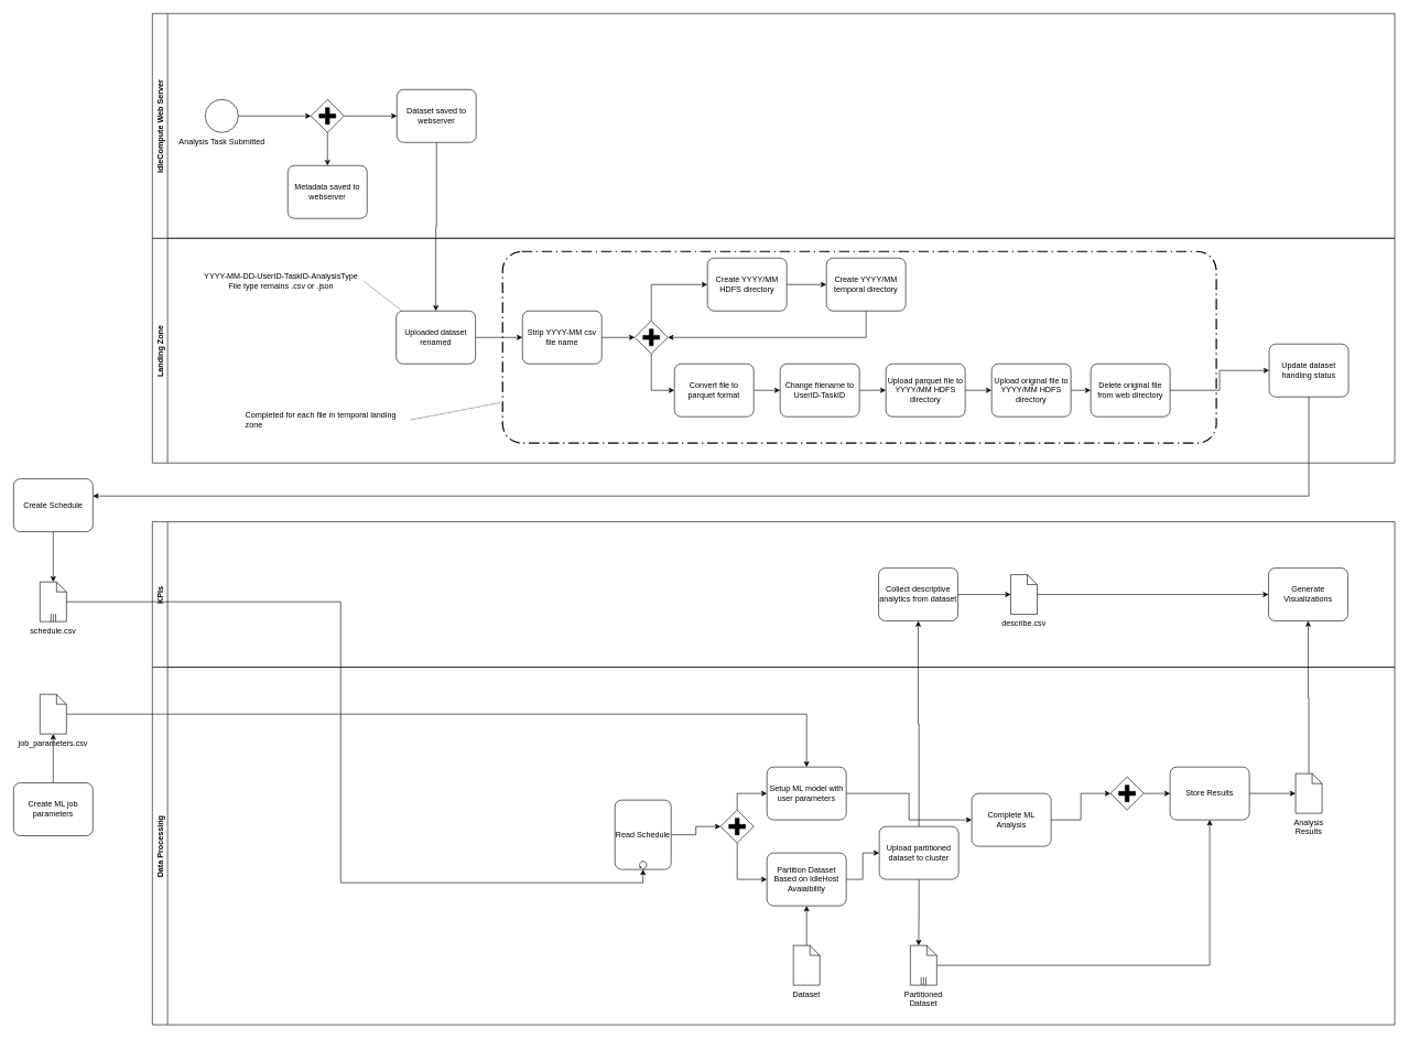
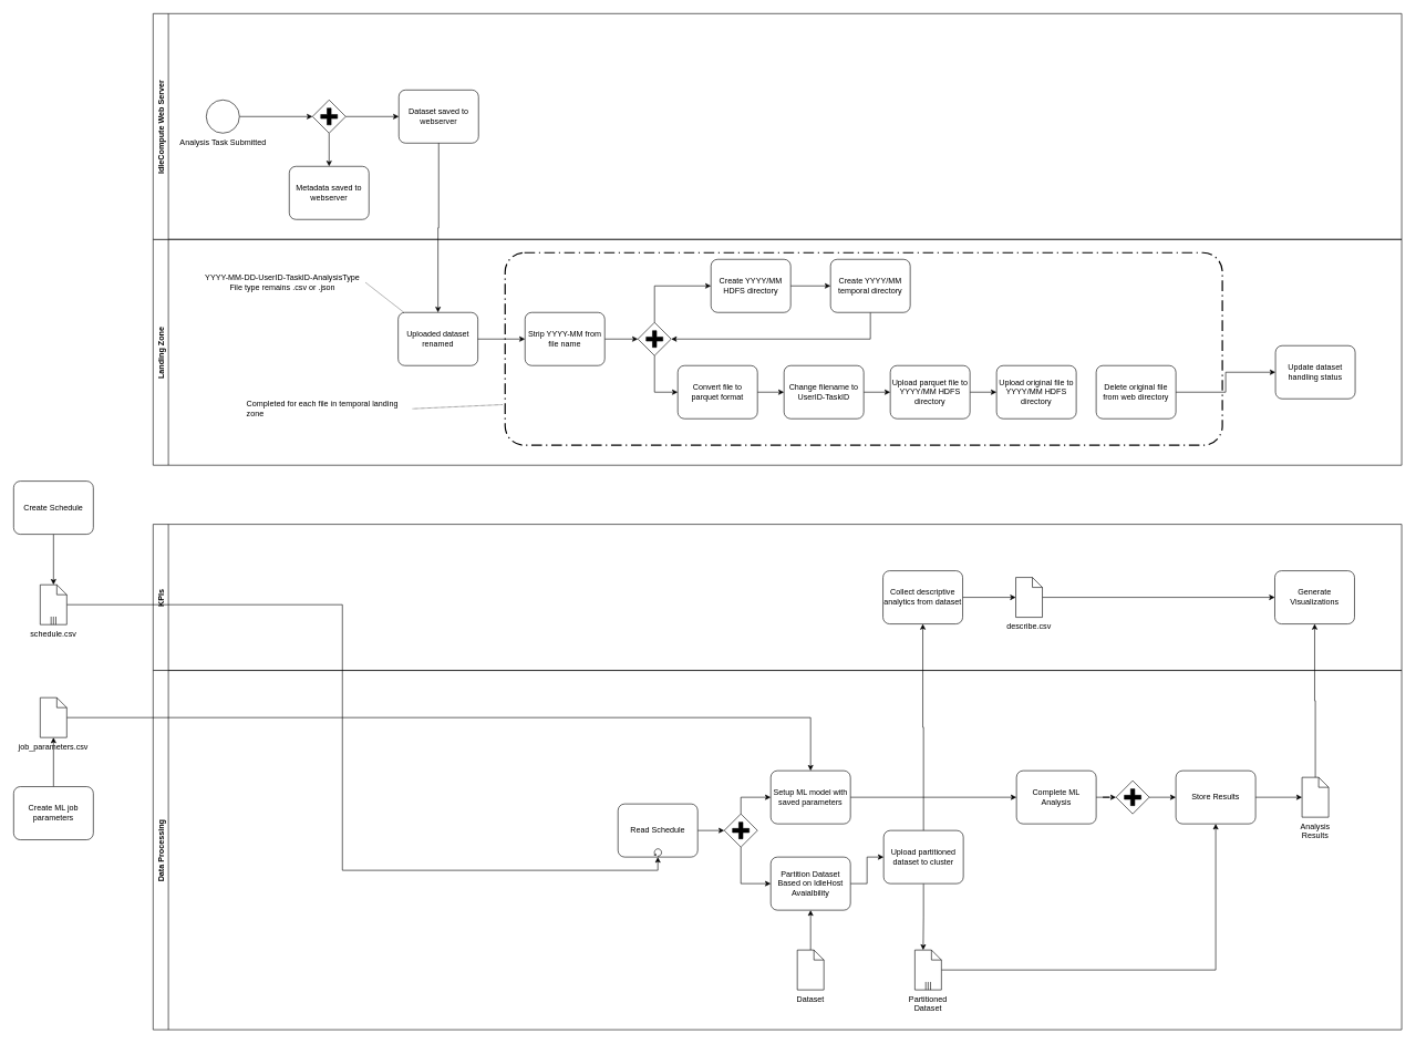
- <mxCell id="45" value="Strip YYYY-MM csv file name" style="points=[[0.25,0,0],[0.5,0,0],[0.75,0,0],[1,0.25,0],[1,0.5,0],[1,0.75,0],[0.75,1,0],[0.5,1,0],[0.25,1,0],[0,0.75,0],[0,0.5,0],[0,0.25,0]];shape=mxgraph.bpmn.task;whiteSpace=wrap;rectStyle=rounded;size=10;taskMarker=abstract;" parent="42" vertex="1"><mxGeometry x="560" y="110" width="120" height="80" as="geometry" /></mxCell>
+ <mxCell id="45" value="Strip YYYY-MM from file name" style="points=[[0.25,0,0],[0.5,0,0],[0.75,0,0],[1,0.25,0],[1,0.5,0],[1,0.75,0],[0.75,1,0],[0.5,1,0],[0.25,1,0],[0,0.75,0],[0,0.5,0],[0,0.25,0]];shape=mxgraph.bpmn.task;whiteSpace=wrap;rectStyle=rounded;size=10;taskMarker=abstract;" parent="42" vertex="1"><mxGeometry x="560" y="110" width="120" height="80" as="geometry" /></mxCell>
- <mxCell id="60" style="edgeStyle=none;rounded=0;orthogonalLoop=1;jettySize=auto;html=1;startArrow=none;startFill=0;endArrow=classic;endFill=1;" parent="42" source="61" target="63" edge="1"><mxGeometry relative="1" as="geometry" /></mxCell>
- <mxCell id="66" value="&lt;div style=&quot;text-align: left;&quot;&gt;&lt;span style=&quot;background-color: initial;&quot;&gt;Completed for each file in temporal landing zone&lt;/span&gt;&lt;/div&gt;" style="text;html=1;strokeColor=none;fillColor=none;align=center;verticalAlign=middle;whiteSpace=wrap;rounded=0;" parent="42" vertex="1"><mxGeometry x="140" y="260" width="250" height="30" as="geometry" /></mxCell>
+ <mxCell id="66" value="&lt;div style=&quot;text-align: left;&quot;&gt;&lt;span style=&quot;background-color: initial;&quot;&gt;Completed for each file in temporal landing zone&lt;/span&gt;&lt;/div&gt;" style="text;html=1;strokeColor=none;fillColor=none;align=center;verticalAlign=middle;whiteSpace=wrap;rounded=0;" parent="42" vertex="1"><mxGeometry x="140" y="240" width="250" height="30" as="geometry" /></mxCell>
- <mxCell id="78" style="edgeStyle=orthogonalEdgeStyle;rounded=0;orthogonalLoop=1;jettySize=auto;html=1;startArrow=none;startFill=0;endArrow=classic;endFill=1;" parent="1" source="67" target="33" edge="1"><mxGeometry relative="1" as="geometry"><Array as="points"><mxPoint x="1980" y="750" /></Array></mxGeometry></mxCell>
- <mxCell id="22" value="Setup ML model with user parameters" style="points=[[0.25,0,0],[0.5,0,0],[0.75,0,0],[1,0.25,0],[1,0.5,0],[1,0.75,0],[0.75,1,0],[0.5,1,0],[0.25,1,0],[0,0.75,0],[0,0.5,0],[0,0.25,0]];shape=mxgraph.bpmn.task;whiteSpace=wrap;rectStyle=rounded;size=10;taskMarker=abstract;" parent="9" vertex="1"><mxGeometry x="930" y="151" width="120" height="80" as="geometry" /></mxCell>
+ <mxCell id="22" value="Setup ML model with saved parameters" style="points=[[0.25,0,0],[0.5,0,0],[0.75,0,0],[1,0.25,0],[1,0.5,0],[1,0.75,0],[0.75,1,0],[0.5,1,0],[0.25,1,0],[0,0.75,0],[0,0.5,0],[0,0.25,0]];shape=mxgraph.bpmn.task;whiteSpace=wrap;rectStyle=rounded;size=10;taskMarker=abstract;" parent="9" vertex="1"><mxGeometry x="930" y="151" width="120" height="80" as="geometry" /></mxCell>
- <mxCell id="20" value="Complete ML Analysis" style="points=[[0.25,0,0],[0.5,0,0],[0.75,0,0],[1,0.25,0],[1,0.5,0],[1,0.75,0],[0.75,1,0],[0.5,1,0],[0.25,1,0],[0,0.75,0],[0,0.5,0],[0,0.25,0]];shape=mxgraph.bpmn.task;whiteSpace=wrap;rectStyle=rounded;size=10;taskMarker=abstract;" parent="9" vertex="1"><mxGeometry x="1240" y="191" width="120" height="80" as="geometry" /></mxCell>
+ <mxCell id="20" value="Complete ML Analysis" style="points=[[0.25,0,0],[0.5,0,0],[0.75,0,0],[1,0.25,0],[1,0.5,0],[1,0.75,0],[0.75,1,0],[0.5,1,0],[0.25,1,0],[0,0.75,0],[0,0.5,0],[0,0.25,0]];shape=mxgraph.bpmn.task;whiteSpace=wrap;rectStyle=rounded;size=10;taskMarker=abstract;" parent="9" vertex="1"><mxGeometry x="1300" y="151" width="120" height="80" as="geometry" /></mxCell>
- <mxCell id="12" value="Read Schedule" style="points=[[0.25,0,0],[0.5,0,0],[0.75,0,0],[1,0.25,0],[1,0.5,0],[1,0.75,0],[0.75,1,0],[0.5,1,0],[0.25,1,0],[0,0.75,0],[0,0.5,0],[0,0.25,0]];shape=mxgraph.bpmn.task;whiteSpace=wrap;rectStyle=rounded;size=10;taskMarker=abstract;isLoopStandard=1;" parent="9" vertex="1"><mxGeometry x="700" y="201" width="85" height="105" as="geometry" /></mxCell>
+ <mxCell id="12" value="Read Schedule" style="points=[[0.25,0,0],[0.5,0,0],[0.75,0,0],[1,0.25,0],[1,0.5,0],[1,0.75,0],[0.75,1,0],[0.5,1,0],[0.25,1,0],[0,0.75,0],[0,0.5,0],[0,0.25,0]];shape=mxgraph.bpmn.task;whiteSpace=wrap;rectStyle=rounded;size=10;taskMarker=abstract;isLoopStandard=1;" parent="9" vertex="1"><mxGeometry x="700" y="201" width="120" height="80" as="geometry" /></mxCell>
